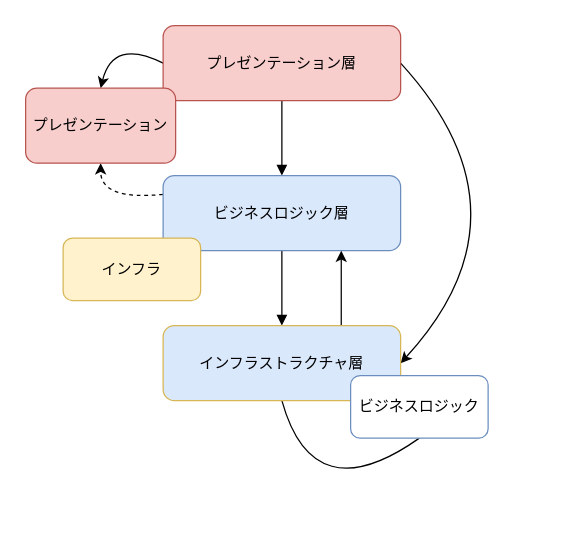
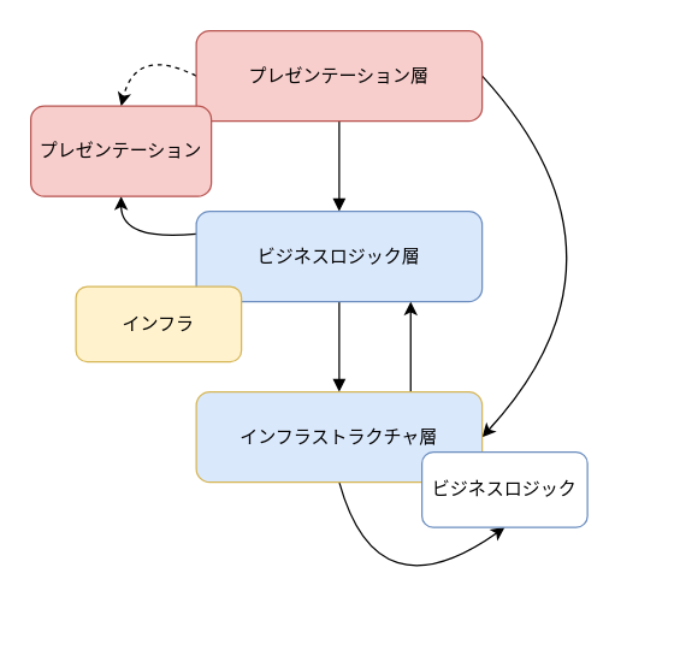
- <mxCell id="4" style="edgeStyle=none;html=1;exitX=0;exitY=0.5;exitDx=0;exitDy=0;entryX=0.5;entryY=0;entryDx=0;entryDy=0;rounded=0;curved=1;" edge="1" parent="1" source="5" target="14"><mxGeometry relative="1" as="geometry"><Array as="points"><mxPoint x="90" y="30" /></Array></mxGeometry></mxCell>
+ <mxCell id="4" style="edgeStyle=none;html=1;exitX=0;exitY=0.5;exitDx=0;exitDy=0;entryX=0.5;entryY=0;entryDx=0;entryDy=0;rounded=0;curved=1;dashed=1;" edge="1" parent="1" source="5" target="14"><mxGeometry relative="1" as="geometry"><Array as="points"><mxPoint x="90" y="30" /></Array></mxGeometry></mxCell>
- <mxCell id="7" style="edgeStyle=none;html=1;exitX=0;exitY=0.25;exitDx=0;exitDy=0;entryX=0.5;entryY=1;entryDx=0;entryDy=0;rounded=0;curved=1;dashed=1;" edge="1" parent="1" source="8" target="14"><mxGeometry relative="1" as="geometry"><Array as="points"><mxPoint x="80" y="160" /></Array></mxGeometry></mxCell>
+ <mxCell id="7" style="edgeStyle=none;html=1;exitX=0;exitY=0.25;exitDx=0;exitDy=0;entryX=0.5;entryY=1;entryDx=0;entryDy=0;rounded=0;curved=1;" edge="1" parent="1" source="8" target="14"><mxGeometry relative="1" as="geometry"><Array as="points"><mxPoint x="80" y="160" /></Array></mxGeometry></mxCell>
- <mxCell id="9" style="edgeStyle=none;html=1;exitX=0.5;exitY=1;exitDx=0;exitDy=0;entryX=0.5;entryY=1;entryDx=0;entryDy=0;rounded=0;curved=1;endArrow=none;" edge="1" parent="1" source="11" target="12"><mxGeometry relative="1" as="geometry"><Array as="points"><mxPoint x="250" y="410" /></Array></mxGeometry></mxCell>
+ <mxCell id="9" style="edgeStyle=none;html=1;exitX=0.5;exitY=1;exitDx=0;exitDy=0;entryX=0.5;entryY=1;entryDx=0;entryDy=0;rounded=0;curved=1;" edge="1" parent="1" source="11" target="12"><mxGeometry relative="1" as="geometry"><Array as="points"><mxPoint x="250" y="410" /></Array></mxGeometry></mxCell>
